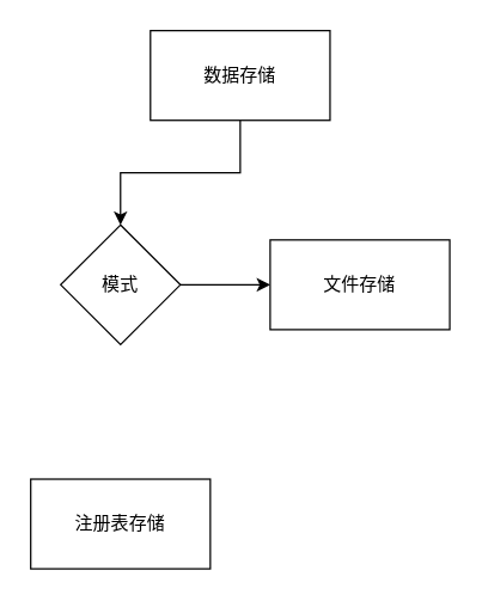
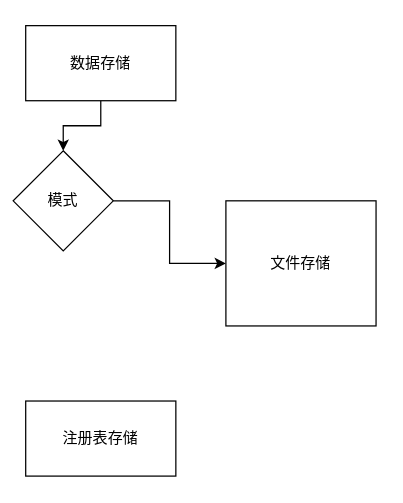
- <mxCell id="3" value="数据存储" style="rounded=0;whiteSpace=wrap;html=1;" parent="1" vertex="1"><mxGeometry x="100" y="20" width="120" height="60" as="geometry" /></mxCell>
+ <mxCell id="3" value="数据存储" style="rounded=0;whiteSpace=wrap;html=1;" parent="1" vertex="1"><mxGeometry x="20" y="20" width="120" height="60" as="geometry" /></mxCell>
- <mxCell id="5" value="模式&lt;br&gt;" style="rhombus;whiteSpace=wrap;html=1;rounded=0;" parent="1" vertex="1"><mxGeometry x="40" y="150" width="80" height="80" as="geometry" /></mxCell>
+ <mxCell id="5" value="模式&lt;br&gt;" style="rhombus;whiteSpace=wrap;html=1;rounded=0;" parent="1" vertex="1"><mxGeometry x="10" y="120" width="80" height="80" as="geometry" /></mxCell>
- <mxCell id="7" value="文件存储" style="whiteSpace=wrap;html=1;rounded=0;" parent="1" vertex="1"><mxGeometry x="180" y="160" width="120" height="60" as="geometry" /></mxCell>
+ <mxCell id="7" value="文件存储" style="whiteSpace=wrap;html=1;rounded=0;" parent="1" vertex="1"><mxGeometry x="180" y="160" width="120" height="100" as="geometry" /></mxCell>
